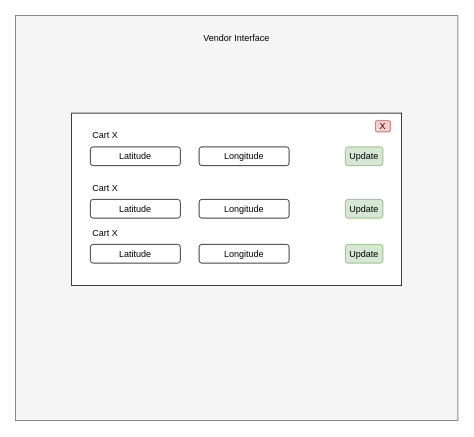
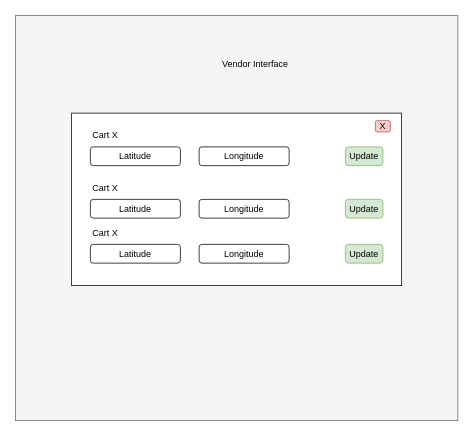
- <mxCell id="4" value="Vendor Interface" style="text;html=1;strokeColor=none;fillColor=none;align=center;verticalAlign=middle;whiteSpace=wrap;rounded=0;" vertex="1" parent="1"><mxGeometry x="255" y="40" width="120" height="20" as="geometry" /></mxCell>
+ <mxCell id="4" value="Vendor Interface" style="text;html=1;strokeColor=none;fillColor=none;align=center;verticalAlign=middle;whiteSpace=wrap;rounded=0;" vertex="1" parent="1"><mxGeometry x="280" y="75" width="120" height="20" as="geometry" /></mxCell>
